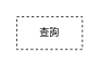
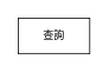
- <mxCell id="2" value="查詢" style="rounded=0;whiteSpace=wrap;html=1;dashed=1;" vertex="1" parent="1"><mxGeometry x="20" y="20" width="80" height="40" as="geometry" /></mxCell>
+ <mxCell id="2" value="查詢" style="rounded=0;whiteSpace=wrap;html=1;" vertex="1" parent="1"><mxGeometry x="20" y="20" width="80" height="40" as="geometry" /></mxCell>
